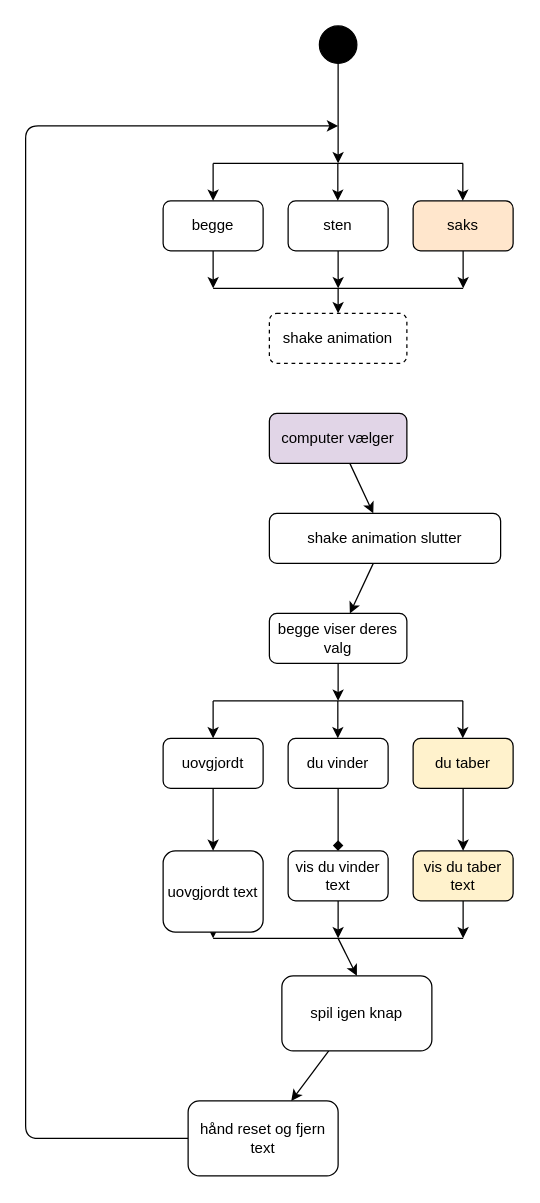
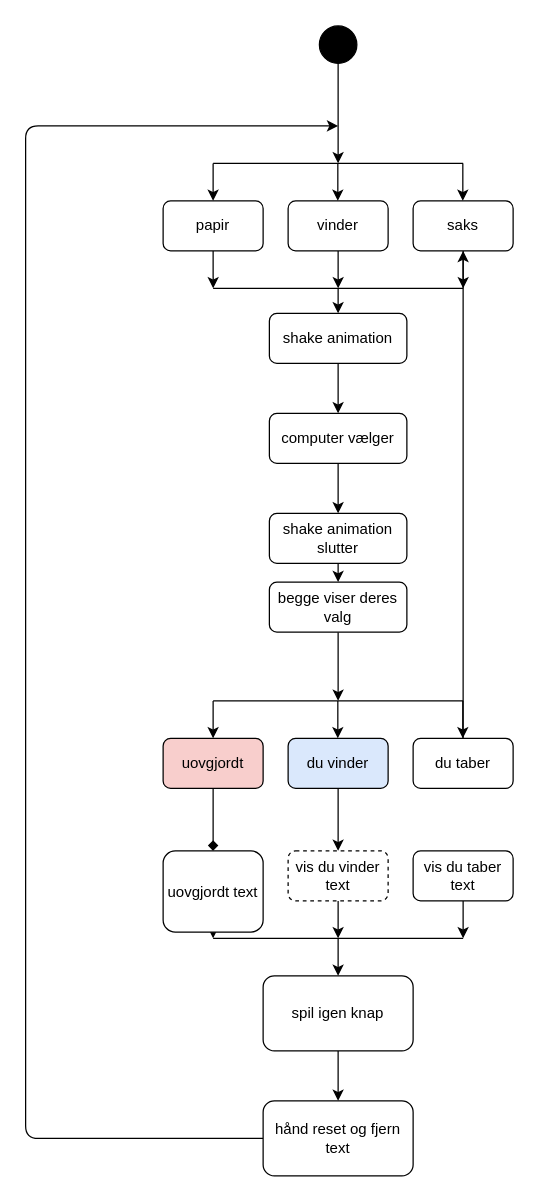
- <mxCell id="7" value="begge" style="rounded=1;whiteSpace=wrap;html=1;" vertex="1" parent="1"><mxGeometry x="130" y="160" width="80" height="40" as="geometry" /></mxCell>
+ <mxCell id="7" value="papir" style="rounded=1;whiteSpace=wrap;html=1;" vertex="1" parent="1"><mxGeometry x="130" y="160" width="80" height="40" as="geometry" /></mxCell>
- <mxCell id="5" value="sten" style="rounded=1;whiteSpace=wrap;html=1;" vertex="1" parent="1"><mxGeometry x="230" y="160" width="80" height="40" as="geometry" /></mxCell>
+ <mxCell id="5" value="vinder" style="rounded=1;whiteSpace=wrap;html=1;" vertex="1" parent="1"><mxGeometry x="230" y="160" width="80" height="40" as="geometry" /></mxCell>
- <mxCell id="9" value="saks" style="rounded=1;whiteSpace=wrap;html=1;fillColor=#ffe6cc;" vertex="1" parent="1"><mxGeometry x="330" y="160" width="80" height="40" as="geometry" /></mxCell>
+ <mxCell id="9" value="saks" style="rounded=1;whiteSpace=wrap;html=1;" vertex="1" parent="1"><mxGeometry x="330" y="160" width="80" height="40" as="geometry" /></mxCell>
- <mxCell id="15" value="shake animation" style="rounded=1;whiteSpace=wrap;html=1;dashed=1;" vertex="1" parent="1"><mxGeometry x="215" y="250" width="110" height="40" as="geometry" /></mxCell>
+ <mxCell id="15" value="shake animation" style="rounded=1;whiteSpace=wrap;html=1;" vertex="1" parent="1"><mxGeometry x="215" y="250" width="110" height="40" as="geometry" /></mxCell>
+ <mxCell id="14" style="edgeStyle=none;html=1;" edge="1" parent="1" source="15" target="19"><mxGeometry relative="1" as="geometry" /></mxCell>
- <mxCell id="19" value="computer vælger" style="rounded=1;whiteSpace=wrap;html=1;fillColor=#e1d5e7;" vertex="1" parent="1"><mxGeometry x="215" y="330" width="110" height="40" as="geometry" /></mxCell>
+ <mxCell id="19" value="computer vælger" style="rounded=1;whiteSpace=wrap;html=1;" vertex="1" parent="1"><mxGeometry x="215" y="330" width="110" height="40" as="geometry" /></mxCell>
- <mxCell id="21" value="shake animation slutter" style="rounded=1;whiteSpace=wrap;html=1;" vertex="1" parent="1"><mxGeometry x="215" y="410" width="185" height="40" as="geometry" /></mxCell>
+ <mxCell id="21" value="shake animation slutter" style="rounded=1;whiteSpace=wrap;html=1;" vertex="1" parent="1"><mxGeometry x="215" y="410" width="110" height="40" as="geometry" /></mxCell>
- <mxCell id="23" value="begge viser deres valg" style="rounded=1;whiteSpace=wrap;html=1;" vertex="1" parent="1"><mxGeometry x="215" y="490" width="110" height="40" as="geometry" /></mxCell>
+ <mxCell id="23" value="begge viser deres valg" style="rounded=1;whiteSpace=wrap;html=1;" vertex="1" parent="1"><mxGeometry x="215" y="465" width="110" height="40" as="geometry" /></mxCell>
- <mxCell id="27" value="uovgjordt" style="rounded=1;whiteSpace=wrap;html=1;" vertex="1" parent="1"><mxGeometry x="130" y="590" width="80" height="40" as="geometry" /></mxCell>
+ <mxCell id="27" value="uovgjordt" style="rounded=1;whiteSpace=wrap;html=1;fillColor=#f8cecc;" vertex="1" parent="1"><mxGeometry x="130" y="590" width="80" height="40" as="geometry" /></mxCell>
- <mxCell id="25" value="du vinder" style="rounded=1;whiteSpace=wrap;html=1;" vertex="1" parent="1"><mxGeometry x="230" y="590" width="80" height="40" as="geometry" /></mxCell>
+ <mxCell id="25" value="du vinder" style="rounded=1;whiteSpace=wrap;html=1;fillColor=#dae8fc;" vertex="1" parent="1"><mxGeometry x="230" y="590" width="80" height="40" as="geometry" /></mxCell>
- <mxCell id="29" value="du taber" style="rounded=1;whiteSpace=wrap;html=1;fillColor=#fff2cc;" vertex="1" parent="1"><mxGeometry x="330" y="590" width="80" height="40" as="geometry" /></mxCell>
+ <mxCell id="29" value="du taber" style="rounded=1;whiteSpace=wrap;html=1;" vertex="1" parent="1"><mxGeometry x="330" y="590" width="80" height="40" as="geometry" /></mxCell>
- <mxCell id="28" style="edgeStyle=none;html=1;exitX=0.5;exitY=1;exitDx=0;exitDy=0;entryX=0.5;entryY=0;entryDx=0;entryDy=0;" edge="1" parent="1" source="29" target="37"><mxGeometry relative="1" as="geometry"><mxPoint x="370.048" y="660" as="targetPoint" /></mxGeometry></mxCell>
+ <mxCell id="28" style="edgeStyle=none;html=1;exitX=0.5;exitY=1;exitDx=0;exitDy=0;" edge="1" parent="1" source="29" target="9"><mxGeometry relative="1" as="geometry"><mxPoint x="370.048" y="660" as="targetPoint" /></mxGeometry></mxCell>
- <mxCell id="24" style="edgeStyle=none;html=1;exitX=0.5;exitY=1;exitDx=0;exitDy=0;entryX=0.5;entryY=0;entryDx=0;entryDy=0;endArrow=diamond;" edge="1" parent="1" source="25" target="35"><mxGeometry relative="1" as="geometry"><mxPoint x="270.048" y="660" as="targetPoint" /></mxGeometry></mxCell>
+ <mxCell id="24" style="edgeStyle=none;html=1;exitX=0.5;exitY=1;exitDx=0;exitDy=0;entryX=0.5;entryY=0;entryDx=0;entryDy=0;" edge="1" parent="1" source="25" target="35"><mxGeometry relative="1" as="geometry"><mxPoint x="270.048" y="660" as="targetPoint" /></mxGeometry></mxCell>
- <mxCell id="26" style="edgeStyle=none;html=1;exitX=0.5;exitY=1;exitDx=0;exitDy=0;entryX=0.5;entryY=0;entryDx=0;entryDy=0;" edge="1" parent="1" source="27" target="39"><mxGeometry relative="1" as="geometry"><mxPoint x="170" y="660" as="targetPoint" /></mxGeometry></mxCell>
+ <mxCell id="26" style="edgeStyle=none;html=1;exitX=0.5;exitY=1;exitDx=0;exitDy=0;entryX=0.5;entryY=0;entryDx=0;entryDy=0;endArrow=diamond;" edge="1" parent="1" source="27" target="39"><mxGeometry relative="1" as="geometry"><mxPoint x="170" y="660" as="targetPoint" /></mxGeometry></mxCell>
- <mxCell id="35" value="vis du vinder text" style="rounded=1;whiteSpace=wrap;html=1;" vertex="1" parent="1"><mxGeometry x="230" y="680" width="80" height="40" as="geometry" /></mxCell>
+ <mxCell id="35" value="vis du vinder text" style="rounded=1;whiteSpace=wrap;html=1;dashed=1;" vertex="1" parent="1"><mxGeometry x="230" y="680" width="80" height="40" as="geometry" /></mxCell>
- <mxCell id="37" value="vis du taber text" style="rounded=1;whiteSpace=wrap;html=1;fillColor=#fff2cc;" vertex="1" parent="1"><mxGeometry x="330" y="680" width="80" height="40" as="geometry" /></mxCell>
+ <mxCell id="37" value="vis du taber text" style="rounded=1;whiteSpace=wrap;html=1;" vertex="1" parent="1"><mxGeometry x="330" y="680" width="80" height="40" as="geometry" /></mxCell>
- <mxCell id="41" value="spil igen knap" style="rounded=1;whiteSpace=wrap;html=1;" vertex="1" parent="1"><mxGeometry x="225" y="780" width="120" height="60" as="geometry" /></mxCell>
+ <mxCell id="41" value="spil igen knap" style="rounded=1;whiteSpace=wrap;html=1;" vertex="1" parent="1"><mxGeometry x="210" y="780" width="120" height="60" as="geometry" /></mxCell>
- <mxCell id="45" value="hånd reset og fjern text" style="rounded=1;whiteSpace=wrap;html=1;" vertex="1" parent="1"><mxGeometry x="150" y="880" width="120" height="60" as="geometry" /></mxCell>
+ <mxCell id="45" value="hånd reset og fjern text" style="rounded=1;whiteSpace=wrap;html=1;" vertex="1" parent="1"><mxGeometry x="210" y="880" width="120" height="60" as="geometry" /></mxCell>
